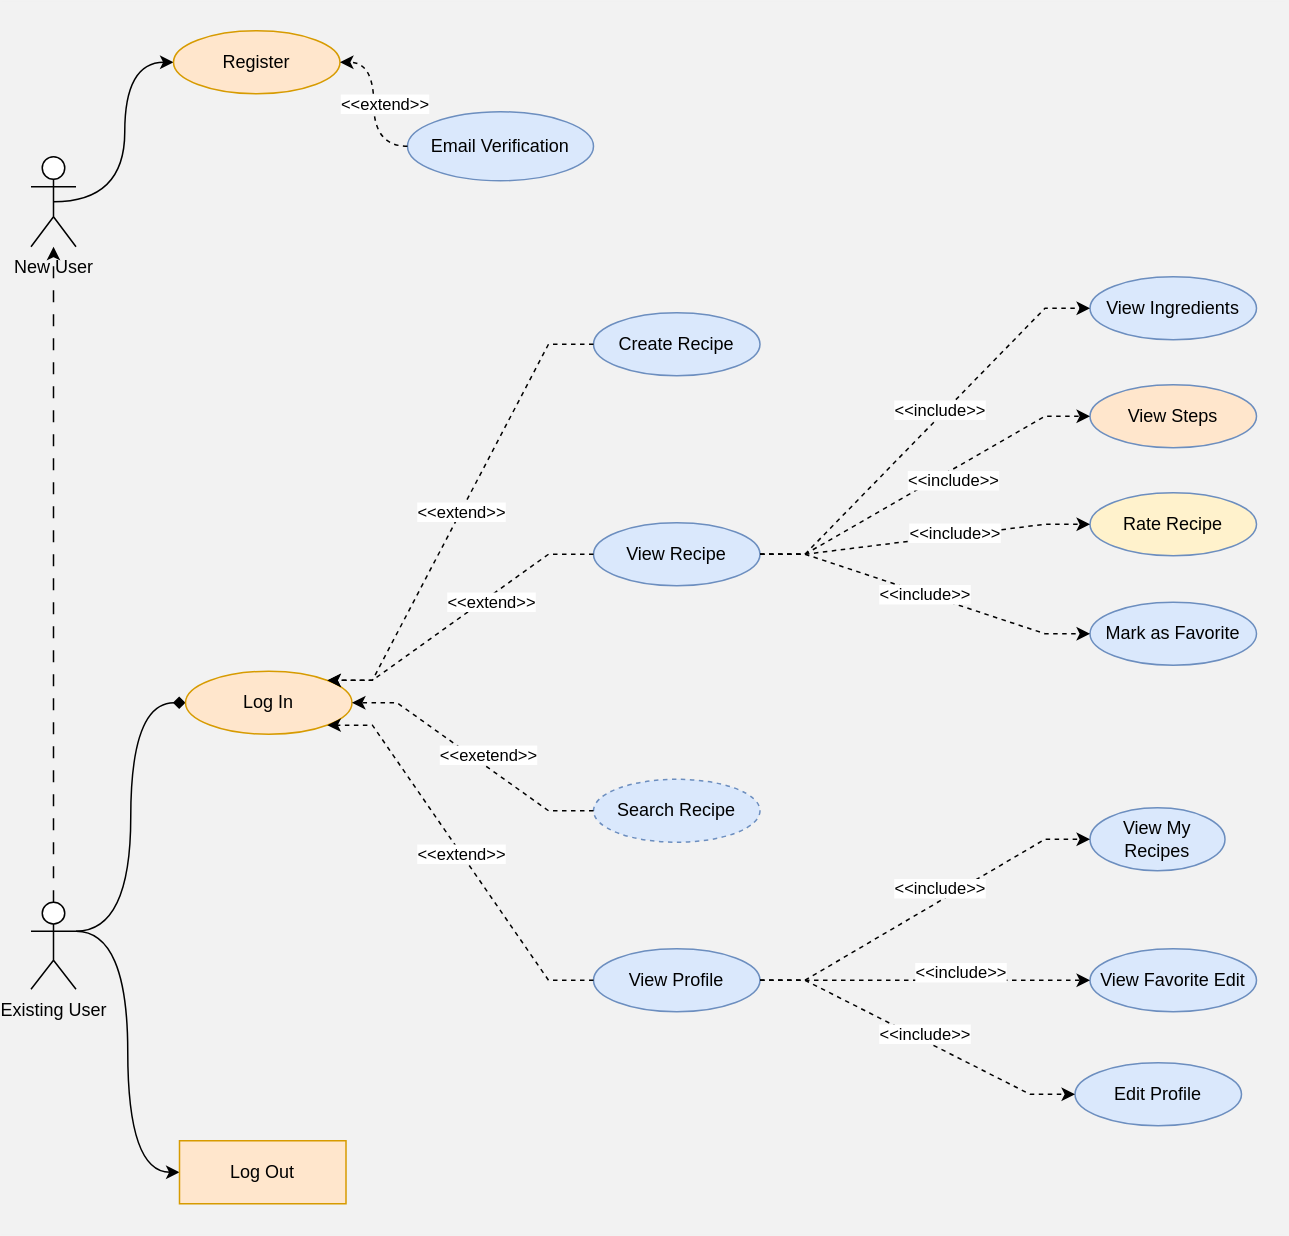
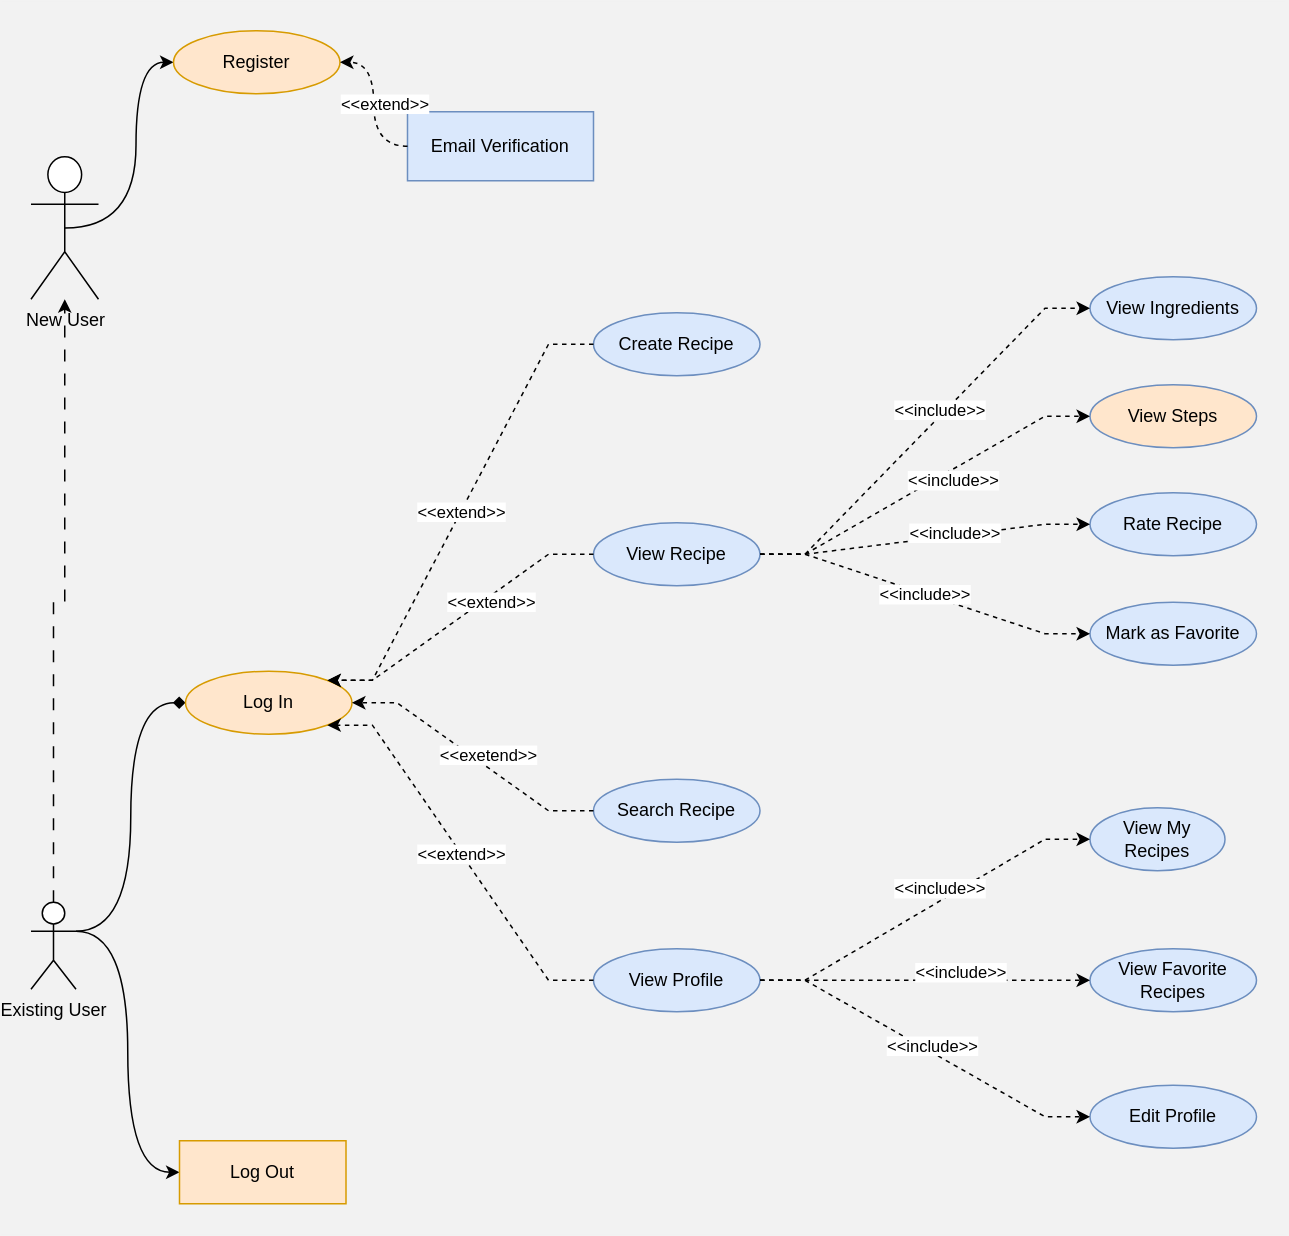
- <mxCell id="9" value="Email Verification" style="ellipse;whiteSpace=wrap;html=1;fillColor=#dae8fc;strokeColor=#6c8ebf;" vertex="1" parent="1"><mxGeometry x="271" y="74" width="124" height="46" as="geometry" /></mxCell>
+ <mxCell id="9" value="Email Verification" style="whiteSpace=wrap;html=1;fillColor=#dae8fc;strokeColor=#6c8ebf;rounded=0;" vertex="1" parent="1"><mxGeometry x="271" y="74" width="124" height="46" as="geometry" /></mxCell>
- <mxCell id="2" value="New User" style="shape=umlActor;verticalLabelPosition=bottom;verticalAlign=top;html=1;outlineConnect=0;" vertex="1" parent="1"><mxGeometry x="20" y="104" width="30" height="60" as="geometry" /></mxCell>
+ <mxCell id="2" value="New User" style="shape=umlActor;verticalLabelPosition=bottom;verticalAlign=top;html=1;outlineConnect=0;" vertex="1" parent="1"><mxGeometry x="20" y="104" width="45" height="95" as="geometry" /></mxCell>
- <mxCell id="44" value="Rate Recipe" style="ellipse;whiteSpace=wrap;html=1;fillColor=#fff2cc;strokeColor=#6c8ebf;" vertex="1" parent="1"><mxGeometry x="726" y="328" width="111" height="42" as="geometry" /></mxCell>
+ <mxCell id="44" value="Rate Recipe" style="ellipse;whiteSpace=wrap;html=1;fillColor=#dae8fc;strokeColor=#6c8ebf;" vertex="1" parent="1"><mxGeometry x="726" y="328" width="111" height="42" as="geometry" /></mxCell>
- <mxCell id="16" value="Search Recipe" style="ellipse;whiteSpace=wrap;html=1;fillColor=#dae8fc;strokeColor=#6c8ebf;dashed=1;" vertex="1" parent="1"><mxGeometry x="395" y="519" width="111" height="42" as="geometry" /></mxCell>
+ <mxCell id="16" value="Search Recipe" style="ellipse;whiteSpace=wrap;html=1;fillColor=#dae8fc;strokeColor=#6c8ebf;" vertex="1" parent="1"><mxGeometry x="395" y="519" width="111" height="42" as="geometry" /></mxCell>
- <mxCell id="36" value="View Favorite Edit" style="ellipse;whiteSpace=wrap;html=1;fillColor=#dae8fc;strokeColor=#6c8ebf;" vertex="1" parent="1"><mxGeometry x="726" y="632" width="111" height="42" as="geometry" /></mxCell>
+ <mxCell id="36" value="View Favorite Recipes" style="ellipse;whiteSpace=wrap;html=1;fillColor=#dae8fc;strokeColor=#6c8ebf;" vertex="1" parent="1"><mxGeometry x="726" y="632" width="111" height="42" as="geometry" /></mxCell>
- <mxCell id="35" value="Edit Profile" style="ellipse;whiteSpace=wrap;html=1;fillColor=#dae8fc;strokeColor=#6c8ebf;" vertex="1" parent="1"><mxGeometry x="716" y="708" width="111" height="42" as="geometry" /></mxCell>
+ <mxCell id="35" value="Edit Profile" style="ellipse;whiteSpace=wrap;html=1;fillColor=#dae8fc;strokeColor=#6c8ebf;" vertex="1" parent="1"><mxGeometry x="726" y="723" width="111" height="42" as="geometry" /></mxCell>
